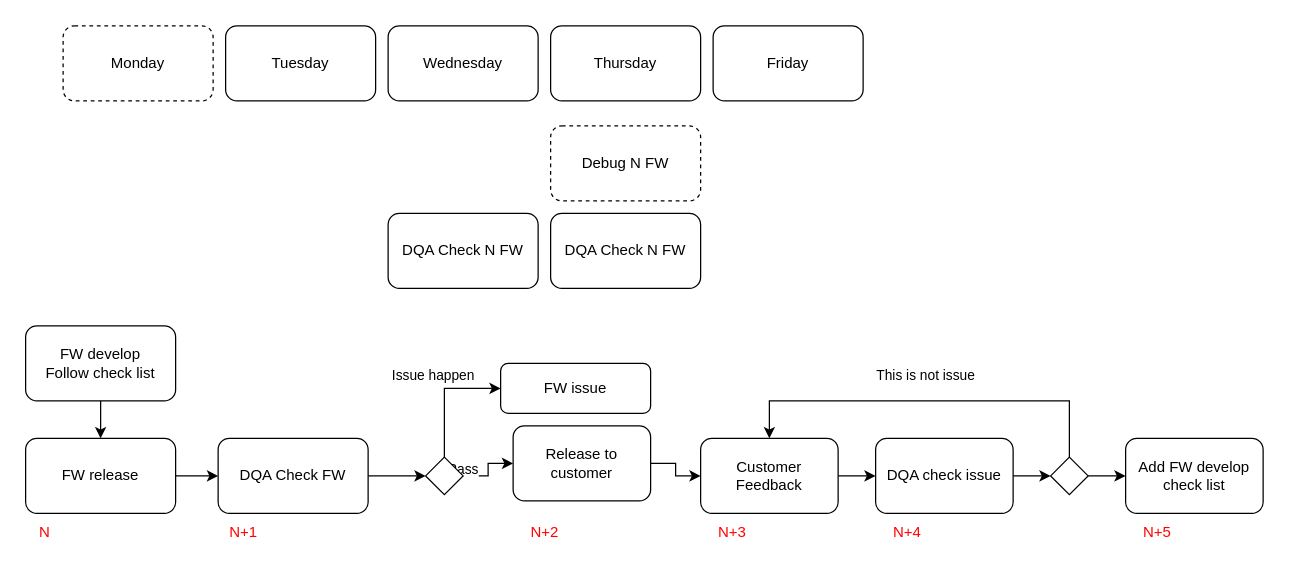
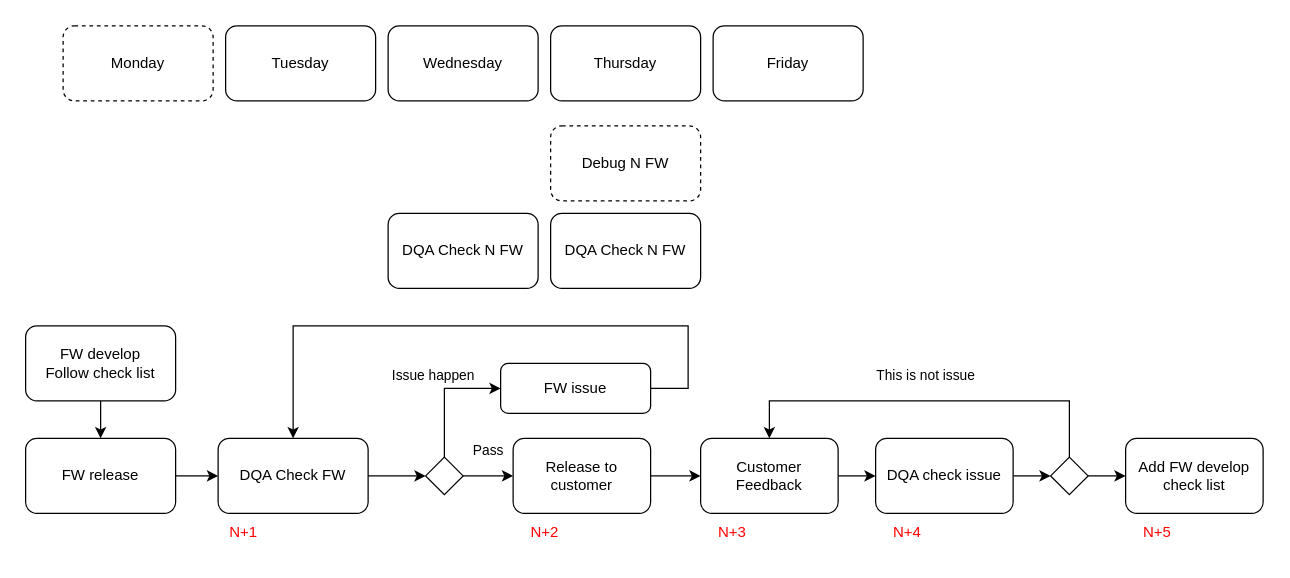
+ <mxCell id="2" style="edgeStyle=orthogonalEdgeStyle;rounded=0;orthogonalLoop=1;jettySize=auto;html=1;entryX=0.5;entryY=0;entryDx=0;entryDy=0;" edge="1" parent="1" source="3" target="14"><mxGeometry relative="1" as="geometry"><Array as="points"><mxPoint x="550" y="310" /><mxPoint x="550" y="260" /><mxPoint x="234" y="260" /></Array></mxGeometry></mxCell>
- <mxCell id="20" value="Release to customer" style="rounded=1;whiteSpace=wrap;html=1;" vertex="1" parent="1"><mxGeometry x="410" y="340" width="110" height="60" as="geometry" /></mxCell>
+ <mxCell id="20" value="Release to customer" style="rounded=1;whiteSpace=wrap;html=1;" vertex="1" parent="1"><mxGeometry x="410" y="350" width="110" height="60" as="geometry" /></mxCell>
- <mxCell id="31" value="&lt;font color=&quot;#FF0000&quot;&gt;N&lt;/font&gt;" style="text;html=1;align=center;verticalAlign=middle;resizable=0;points=[];autosize=1;strokeColor=none;fillColor=none;" vertex="1" parent="1"><mxGeometry x="20" y="410" width="30" height="30" as="geometry" /></mxCell>
